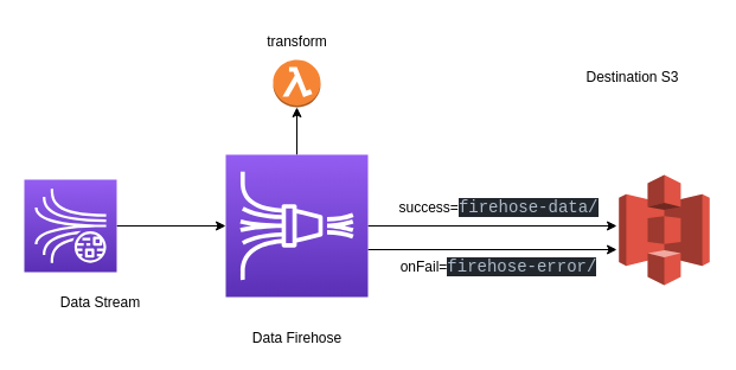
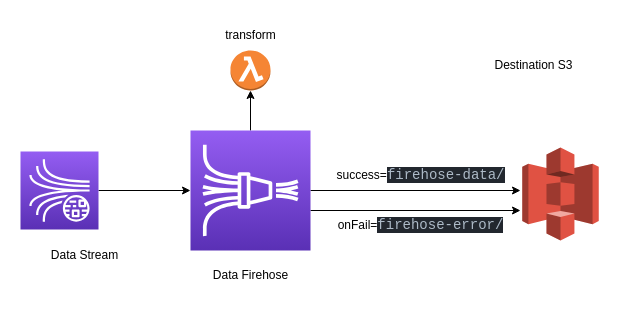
- <mxCell id="10" value="Data Firehose" style="text;html=1;align=center;verticalAlign=middle;resizable=0;points=[];autosize=1;strokeColor=none;fillColor=none;" parent="1" vertex="1"><mxGeometry x="200" y="270" width="100" height="30" as="geometry" /></mxCell>
+ <mxCell id="10" value="Data Firehose" style="text;html=1;align=center;verticalAlign=middle;resizable=0;points=[];autosize=1;strokeColor=none;fillColor=none;" parent="1" vertex="1"><mxGeometry x="200" y="260" width="100" height="30" as="geometry" /></mxCell>
